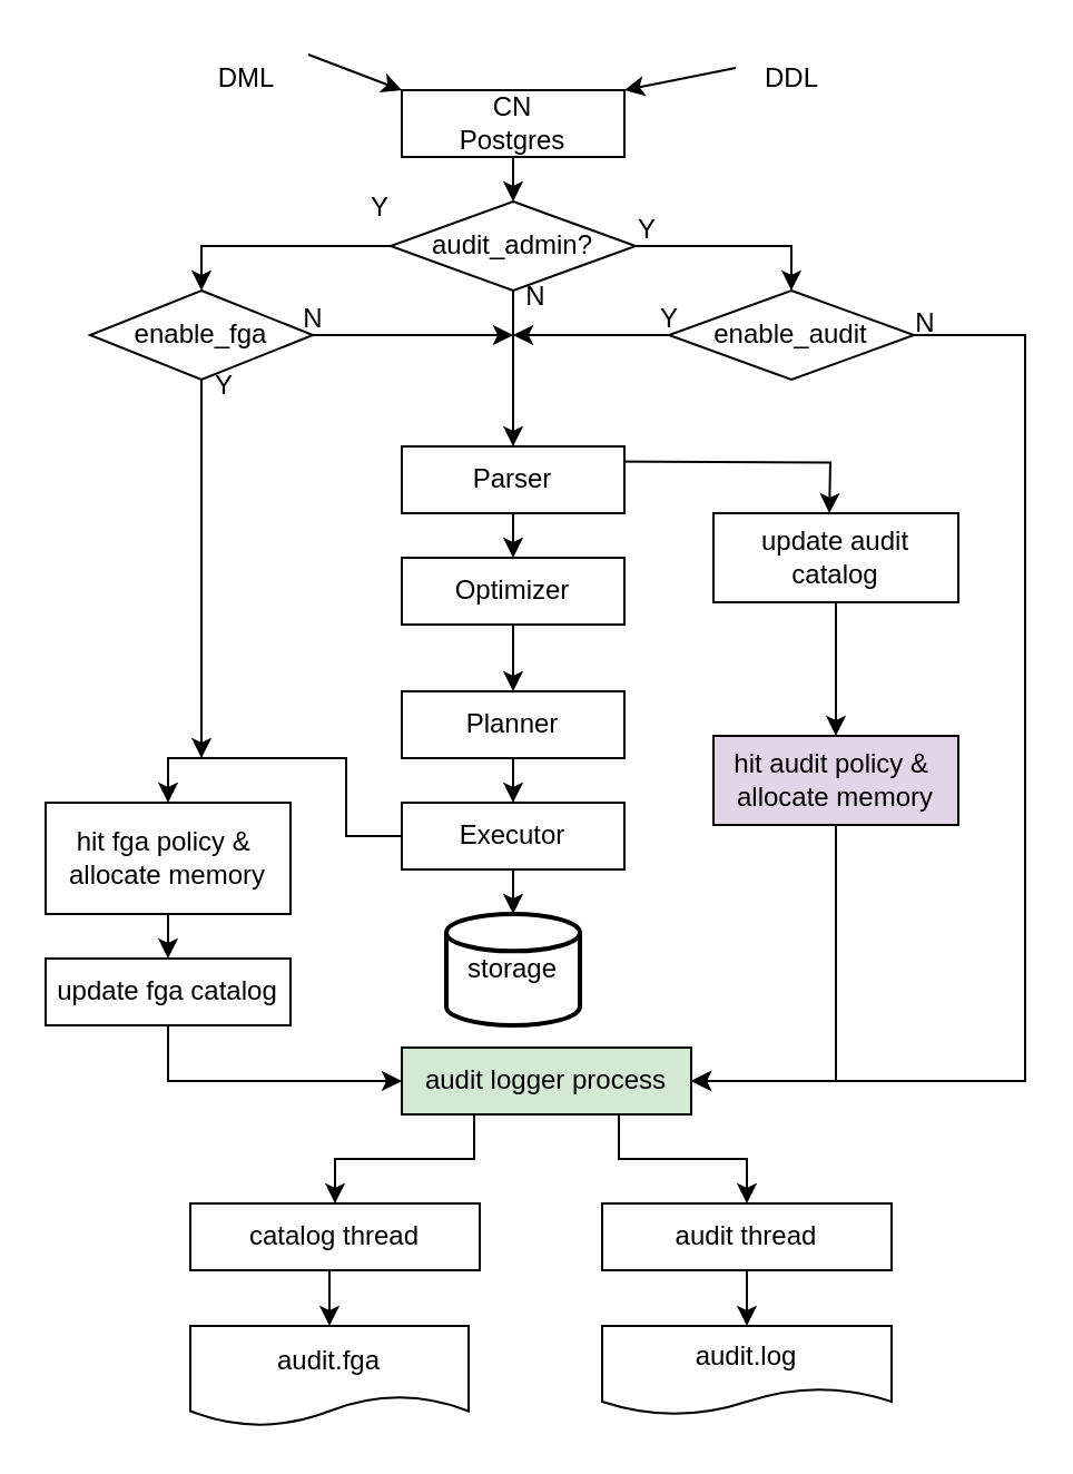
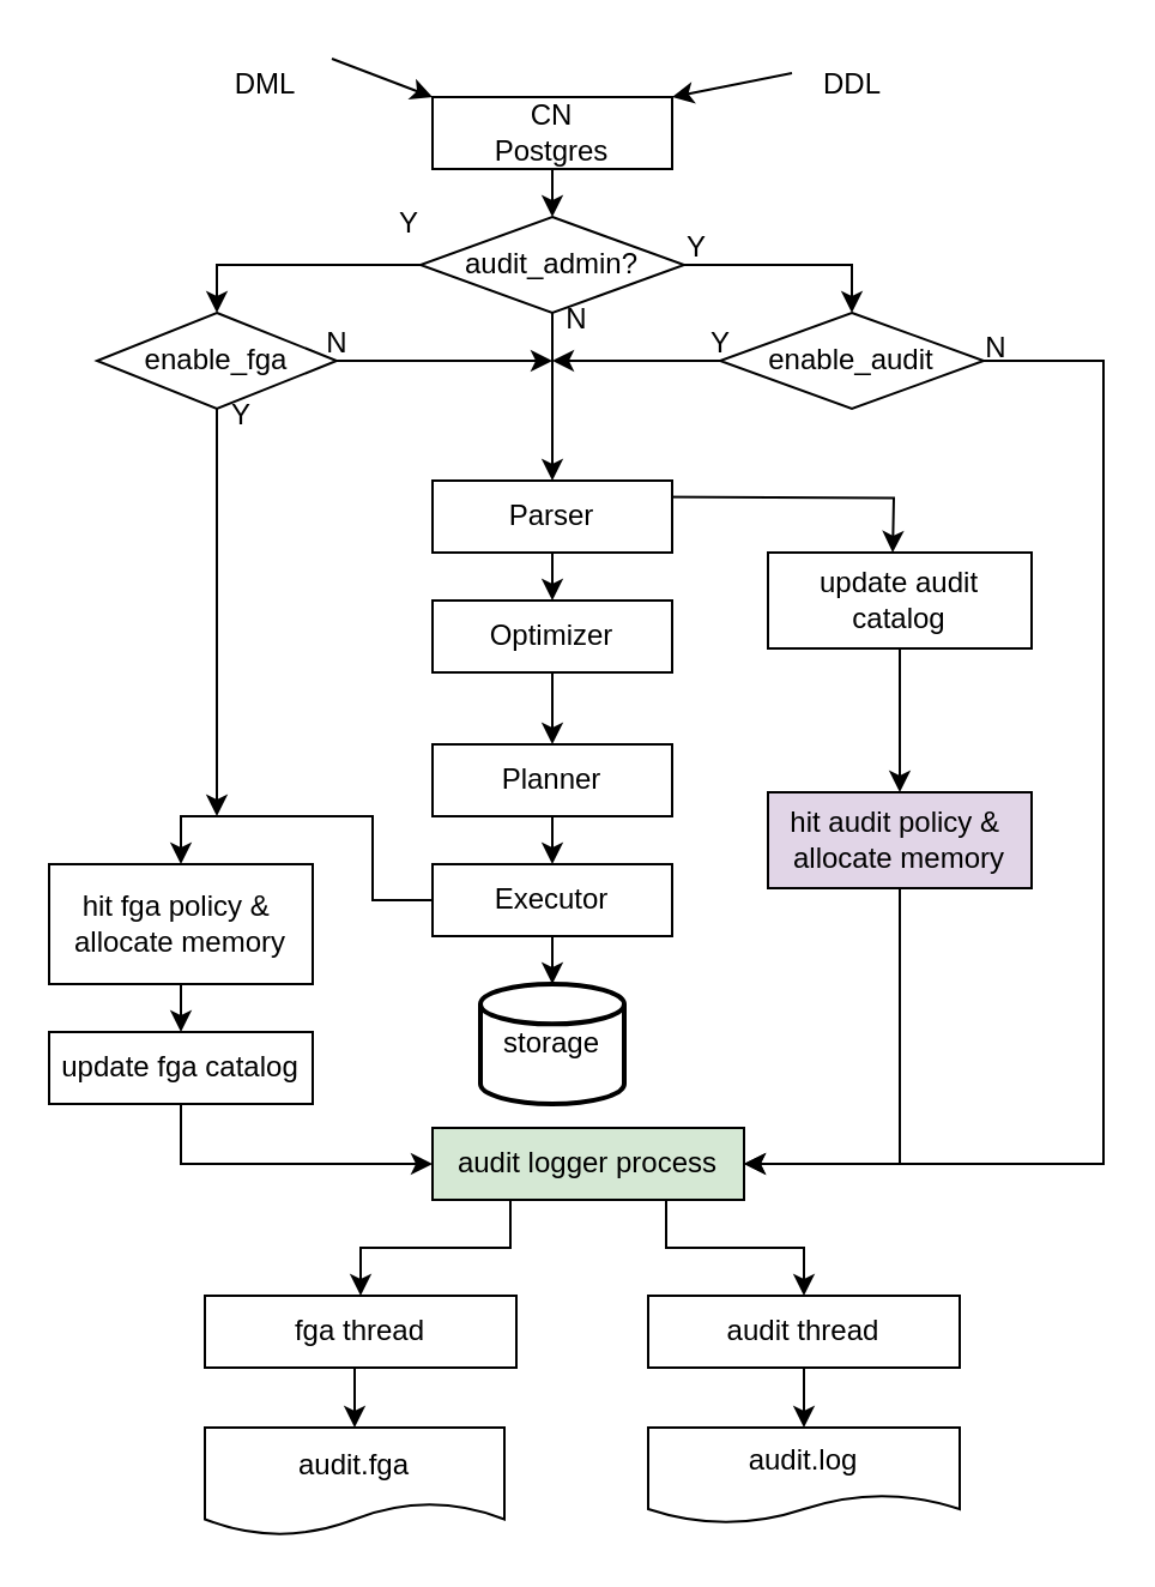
- <mxCell id="38" value="catalog thread" style="rounded=0;whiteSpace=wrap;html=1;" vertex="1" parent="1"><mxGeometry x="85" y="540" width="130" height="30" as="geometry" /></mxCell>
+ <mxCell id="38" value="fga thread" style="rounded=0;whiteSpace=wrap;html=1;" vertex="1" parent="1"><mxGeometry x="85" y="540" width="130" height="30" as="geometry" /></mxCell>
